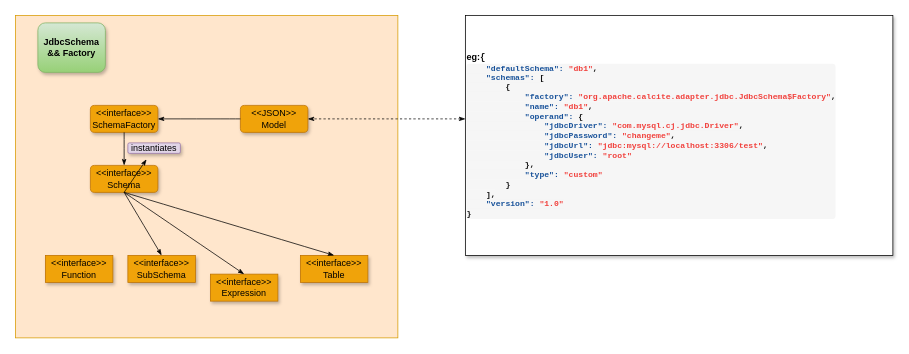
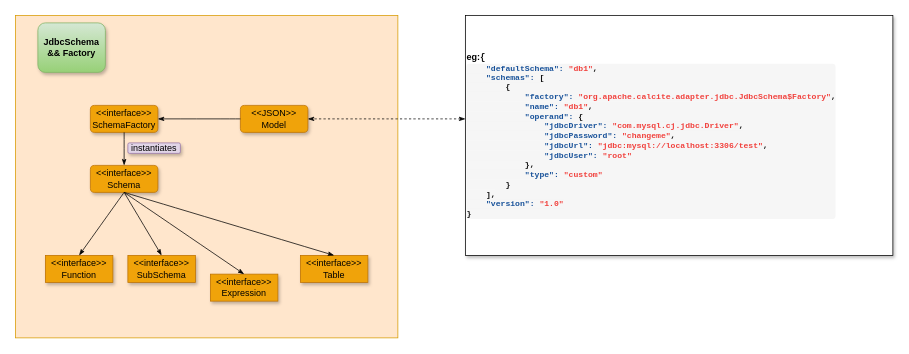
- <mxCell id="15" value="" style="edgeStyle=none;curved=1;rounded=0;orthogonalLoop=1;jettySize=auto;html=1;endArrow=classicThin;sourcePerimeterSpacing=8;targetPerimeterSpacing=8;startArrow=none;startFill=0;endFill=1;exitX=0.5;exitY=1;exitDx=0;exitDy=0;" edge="1" parent="1" source="7" target="19"><mxGeometry relative="1" as="geometry"><mxPoint x="175" y="186" as="sourcePoint" /><mxPoint x="175" y="230" as="targetPoint" /></mxGeometry></mxCell>
+ <mxCell id="15" value="" style="edgeStyle=none;curved=1;rounded=0;orthogonalLoop=1;jettySize=auto;html=1;endArrow=classicThin;sourcePerimeterSpacing=8;targetPerimeterSpacing=8;startArrow=none;startFill=0;endFill=1;exitX=0.5;exitY=1;exitDx=0;exitDy=0;entryX=0.5;entryY=0;entryDx=0;entryDy=0;" edge="1" parent="1" source="7" target="11"><mxGeometry relative="1" as="geometry"><mxPoint x="175" y="186" as="sourcePoint" /><mxPoint x="175" y="230" as="targetPoint" /></mxGeometry></mxCell>
